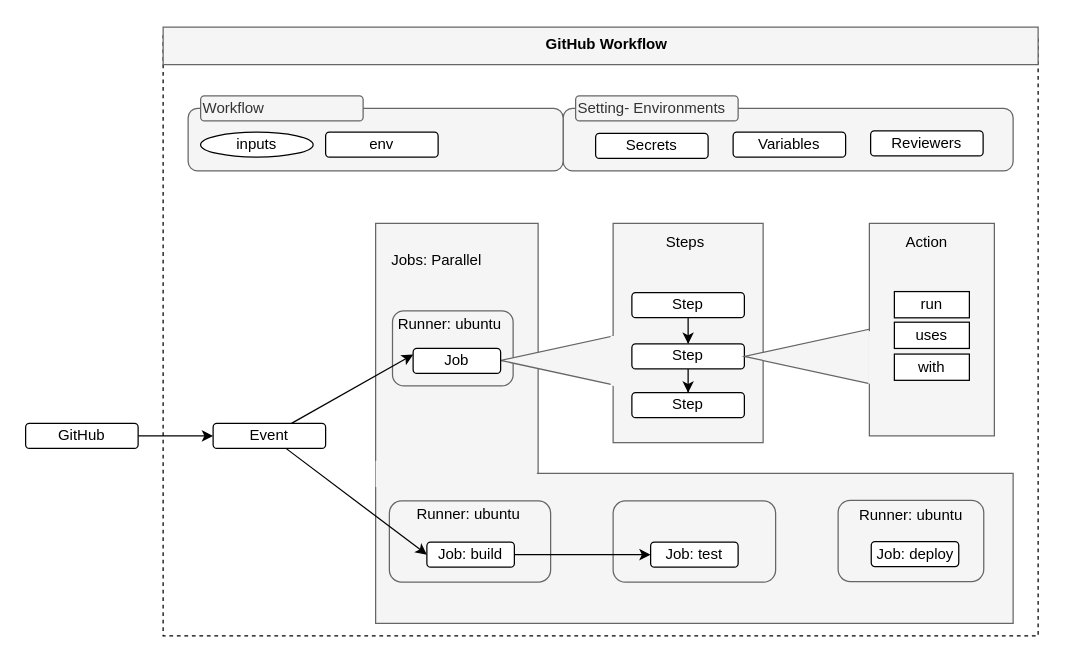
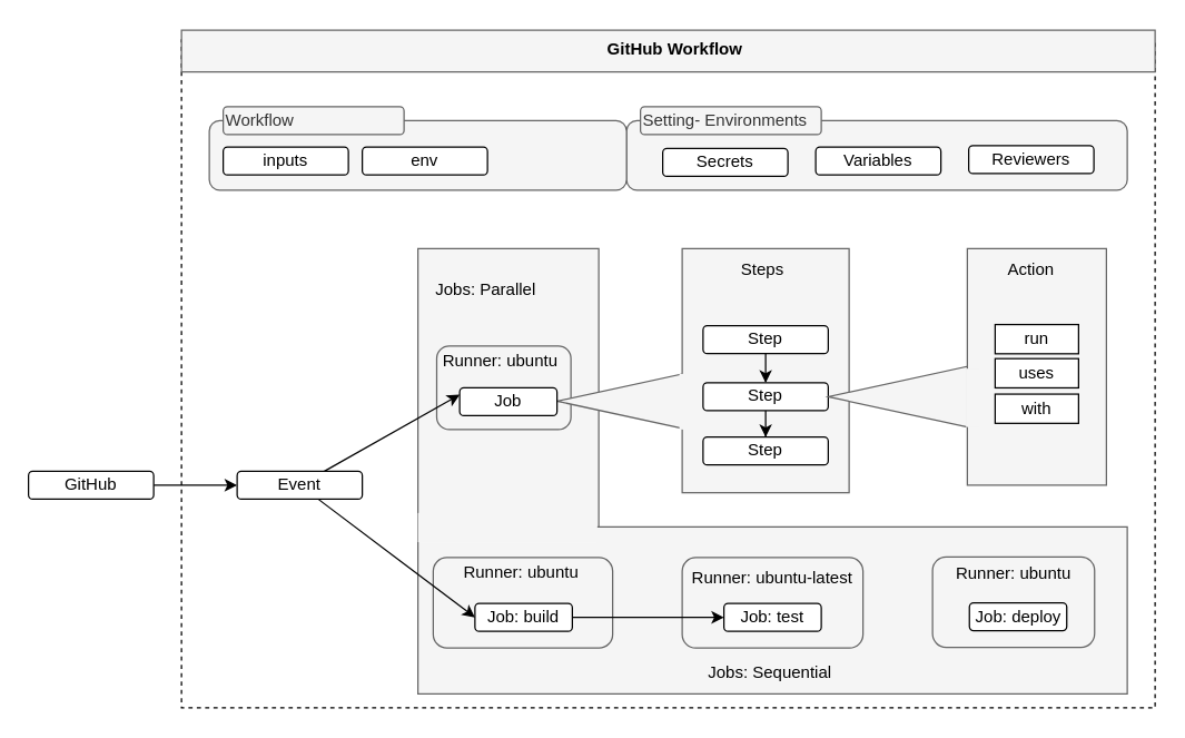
- <mxCell id="30" value="inputs" style="ellipse;whiteSpace=wrap;html=1;" vertex="1" parent="1"><mxGeometry x="160" y="105" width="90" height="20" as="geometry" /></mxCell>
+ <mxCell id="30" value="inputs" style="rounded=1;whiteSpace=wrap;html=1;" vertex="1" parent="1"><mxGeometry x="160" y="105" width="90" height="20" as="geometry" /></mxCell>
+ <mxCell id="49" value="Runner: ubuntu-latest" style="text;html=1;align=center;verticalAlign=middle;whiteSpace=wrap;rounded=0;" vertex="1" parent="1"><mxGeometry x="493.25" y="400" width="123.5" height="30" as="geometry" /></mxCell>
+ <mxCell id="38" value="Jobs: Sequential&amp;nbsp;" style="text;html=1;align=center;verticalAlign=middle;whiteSpace=wrap;rounded=0;" vertex="1" parent="1"><mxGeometry x="483" y="468" width="144" height="30" as="geometry" /></mxCell>
